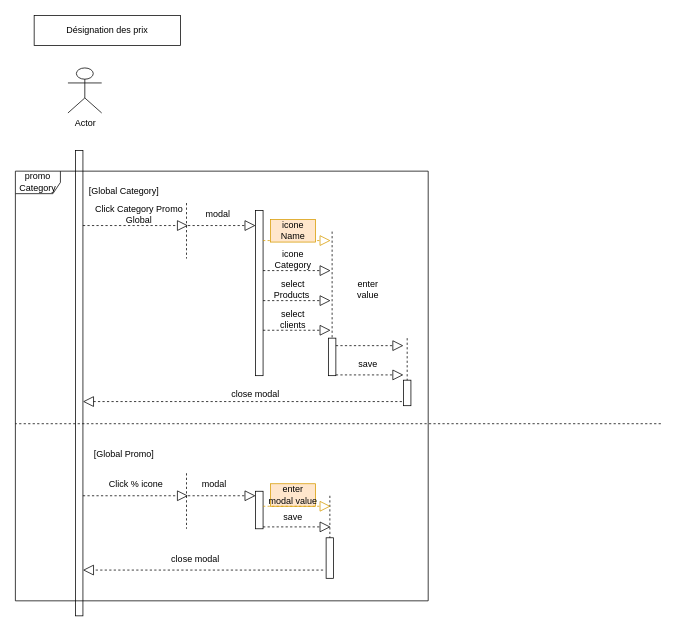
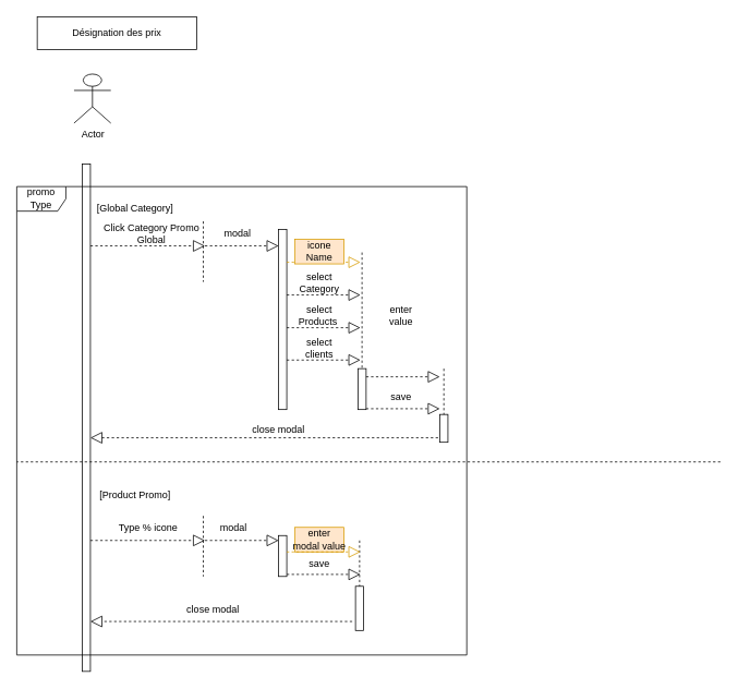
- <mxCell id="5" value="promo Category" style="shape=umlFrame;whiteSpace=wrap;html=1;" vertex="1" parent="1"><mxGeometry x="20" y="227.5" width="550" height="572.5" as="geometry" /></mxCell>
+ <mxCell id="5" value="promo Type" style="shape=umlFrame;whiteSpace=wrap;html=1;" vertex="1" parent="1"><mxGeometry x="20" y="227.5" width="550" height="572.5" as="geometry" /></mxCell>
- <mxCell id="18" value="icone Category" style="text;html=1;strokeColor=none;fillColor=none;align=center;verticalAlign=middle;whiteSpace=wrap;rounded=0;" vertex="1" parent="1"><mxGeometry x="360" y="330" width="60" height="30" as="geometry" /></mxCell>
+ <mxCell id="18" value="select Category" style="text;html=1;strokeColor=none;fillColor=none;align=center;verticalAlign=middle;whiteSpace=wrap;rounded=0;" vertex="1" parent="1"><mxGeometry x="360" y="330" width="60" height="30" as="geometry" /></mxCell>
- <mxCell id="32" value="[Global Promo]" style="text;html=1;strokeColor=none;fillColor=none;align=center;verticalAlign=middle;whiteSpace=wrap;rounded=0;" vertex="1" parent="1"><mxGeometry x="80" y="590" width="170" height="30" as="geometry" /></mxCell>
+ <mxCell id="32" value="[Product Promo]" style="text;html=1;strokeColor=none;fillColor=none;align=center;verticalAlign=middle;whiteSpace=wrap;rounded=0;" vertex="1" parent="1"><mxGeometry x="80" y="590" width="170" height="30" as="geometry" /></mxCell>
- <mxCell id="33" value="Click % icone" style="text;html=1;strokeColor=none;fillColor=none;align=center;verticalAlign=middle;whiteSpace=wrap;rounded=0;" vertex="1" parent="1"><mxGeometry x="116" y="630" width="130" height="30" as="geometry" /></mxCell>
+ <mxCell id="33" value="Type % icone" style="text;html=1;strokeColor=none;fillColor=none;align=center;verticalAlign=middle;whiteSpace=wrap;rounded=0;" vertex="1" parent="1"><mxGeometry x="116" y="630" width="130" height="30" as="geometry" /></mxCell>
